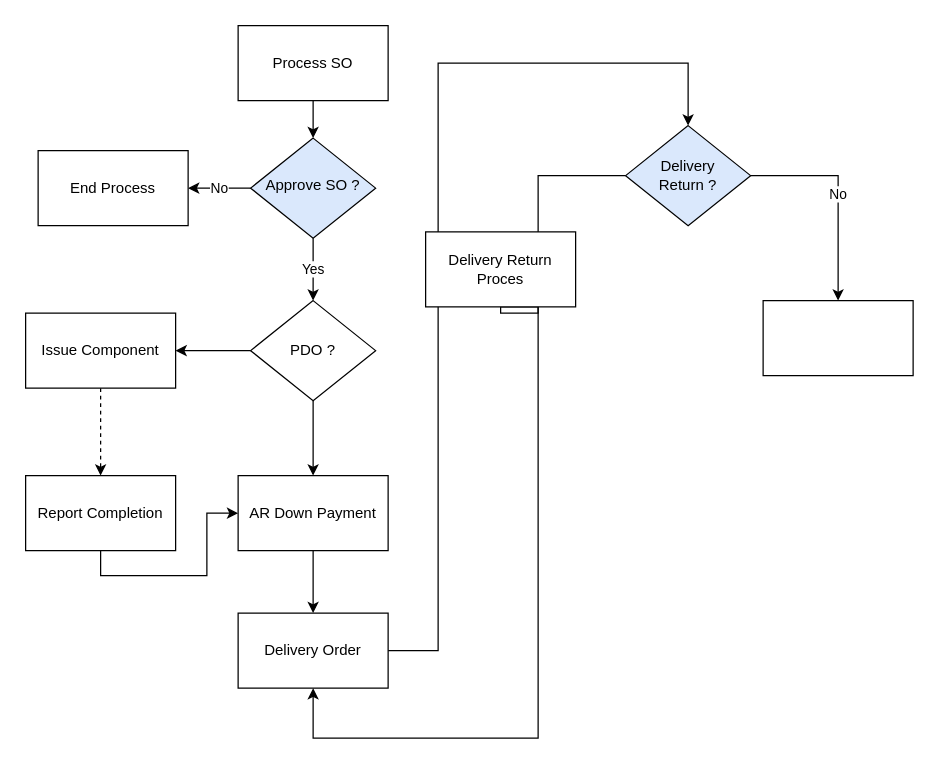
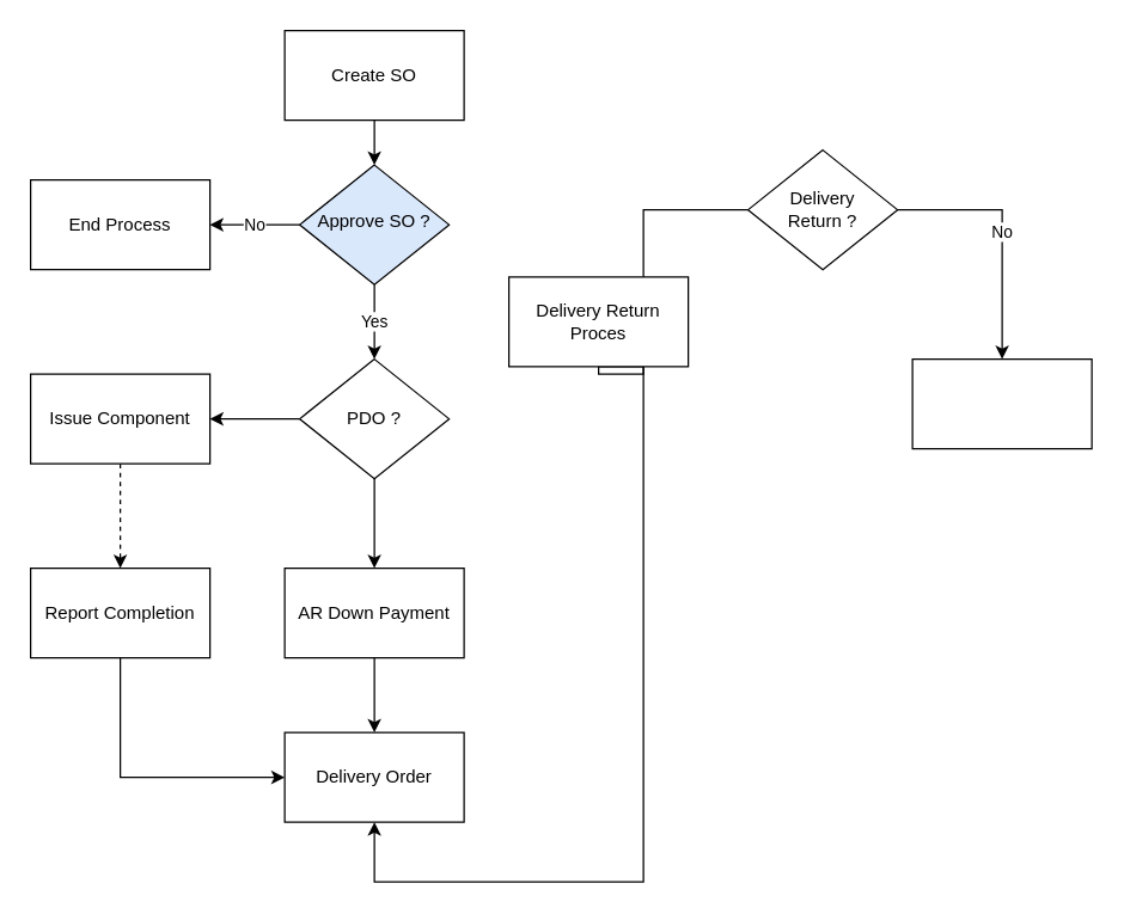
- <mxCell id="6" value="Process SO" style="rounded=0;whiteSpace=wrap;html=1;" vertex="1" parent="1"><mxGeometry x="190" y="20" width="120" height="60" as="geometry" /></mxCell>
+ <mxCell id="6" value="Create SO" style="rounded=0;whiteSpace=wrap;html=1;" vertex="1" parent="1"><mxGeometry x="190" y="20" width="120" height="60" as="geometry" /></mxCell>
- <mxCell id="17" style="edgeStyle=orthogonalEdgeStyle;rounded=0;orthogonalLoop=1;jettySize=auto;html=1;entryX=0.5;entryY=0;entryDx=0;entryDy=0;exitX=1;exitY=0.5;exitDx=0;exitDy=0;" edge="1" parent="1" source="18" target="21"><mxGeometry relative="1" as="geometry"><mxPoint x="310" y="610" as="sourcePoint" /><Array as="points"><mxPoint x="350" y="520" /><mxPoint x="350" y="50" /><mxPoint x="550" y="50" /></Array></mxGeometry></mxCell>
- <mxCell id="21" value="Delivery &lt;br&gt;Return ?" style="rhombus;whiteSpace=wrap;html=1;fillColor=#dae8fc;" vertex="1" parent="1"><mxGeometry x="500" y="100" width="100" height="80" as="geometry" /></mxCell>
+ <mxCell id="21" value="Delivery &lt;br&gt;Return ?" style="rhombus;whiteSpace=wrap;html=1;" vertex="1" parent="1"><mxGeometry x="500" y="100" width="100" height="80" as="geometry" /></mxCell>
- <mxCell id="7" value="End Process" style="rounded=0;whiteSpace=wrap;html=1;" vertex="1" parent="1"><mxGeometry x="30" y="120" width="120" height="60" as="geometry" /></mxCell>
+ <mxCell id="7" value="End Process" style="rounded=0;whiteSpace=wrap;html=1;" vertex="1" parent="1"><mxGeometry x="20" y="120" width="120" height="60" as="geometry" /></mxCell>
- <mxCell id="13" style="edgeStyle=orthogonalEdgeStyle;rounded=0;orthogonalLoop=1;jettySize=auto;html=1;exitX=0.5;exitY=1;exitDx=0;exitDy=0;" edge="1" parent="1" source="14" target="16"><mxGeometry relative="1" as="geometry"><mxPoint x="170" y="530" as="targetPoint" /></mxGeometry></mxCell>
+ <mxCell id="13" style="edgeStyle=orthogonalEdgeStyle;rounded=0;orthogonalLoop=1;jettySize=auto;html=1;exitX=0.5;exitY=1;exitDx=0;exitDy=0;entryX=0;entryY=0.5;entryDx=0;entryDy=0;" edge="1" parent="1" source="14" target="18"><mxGeometry relative="1" as="geometry"><mxPoint x="170" y="530" as="targetPoint" /></mxGeometry></mxCell>
